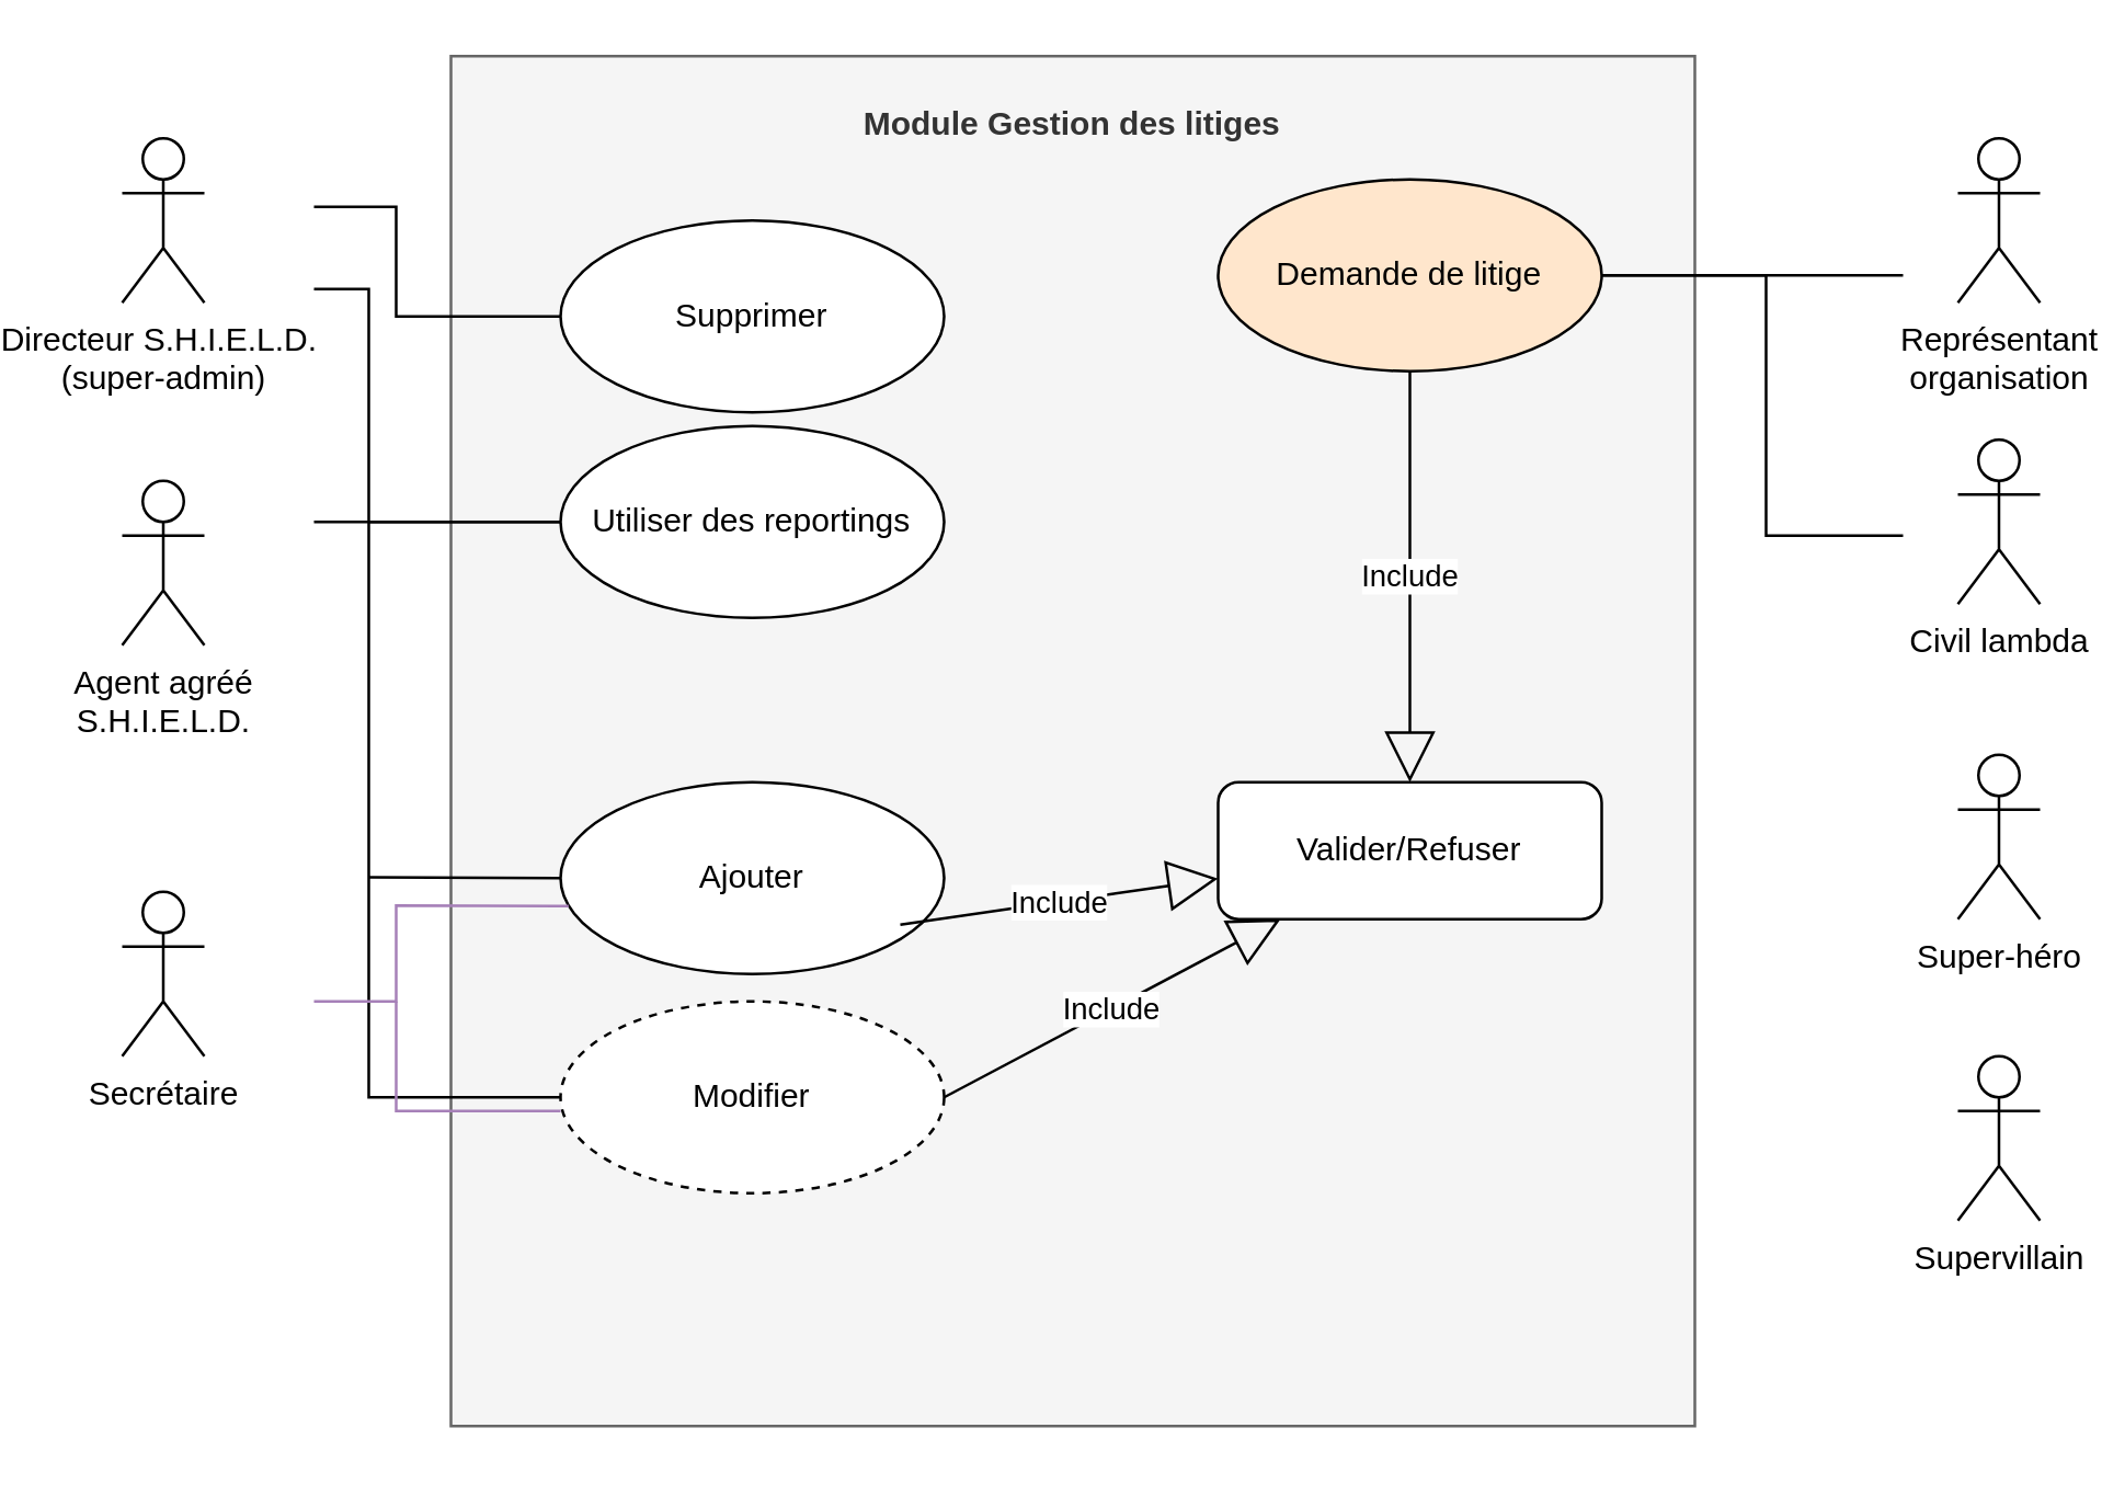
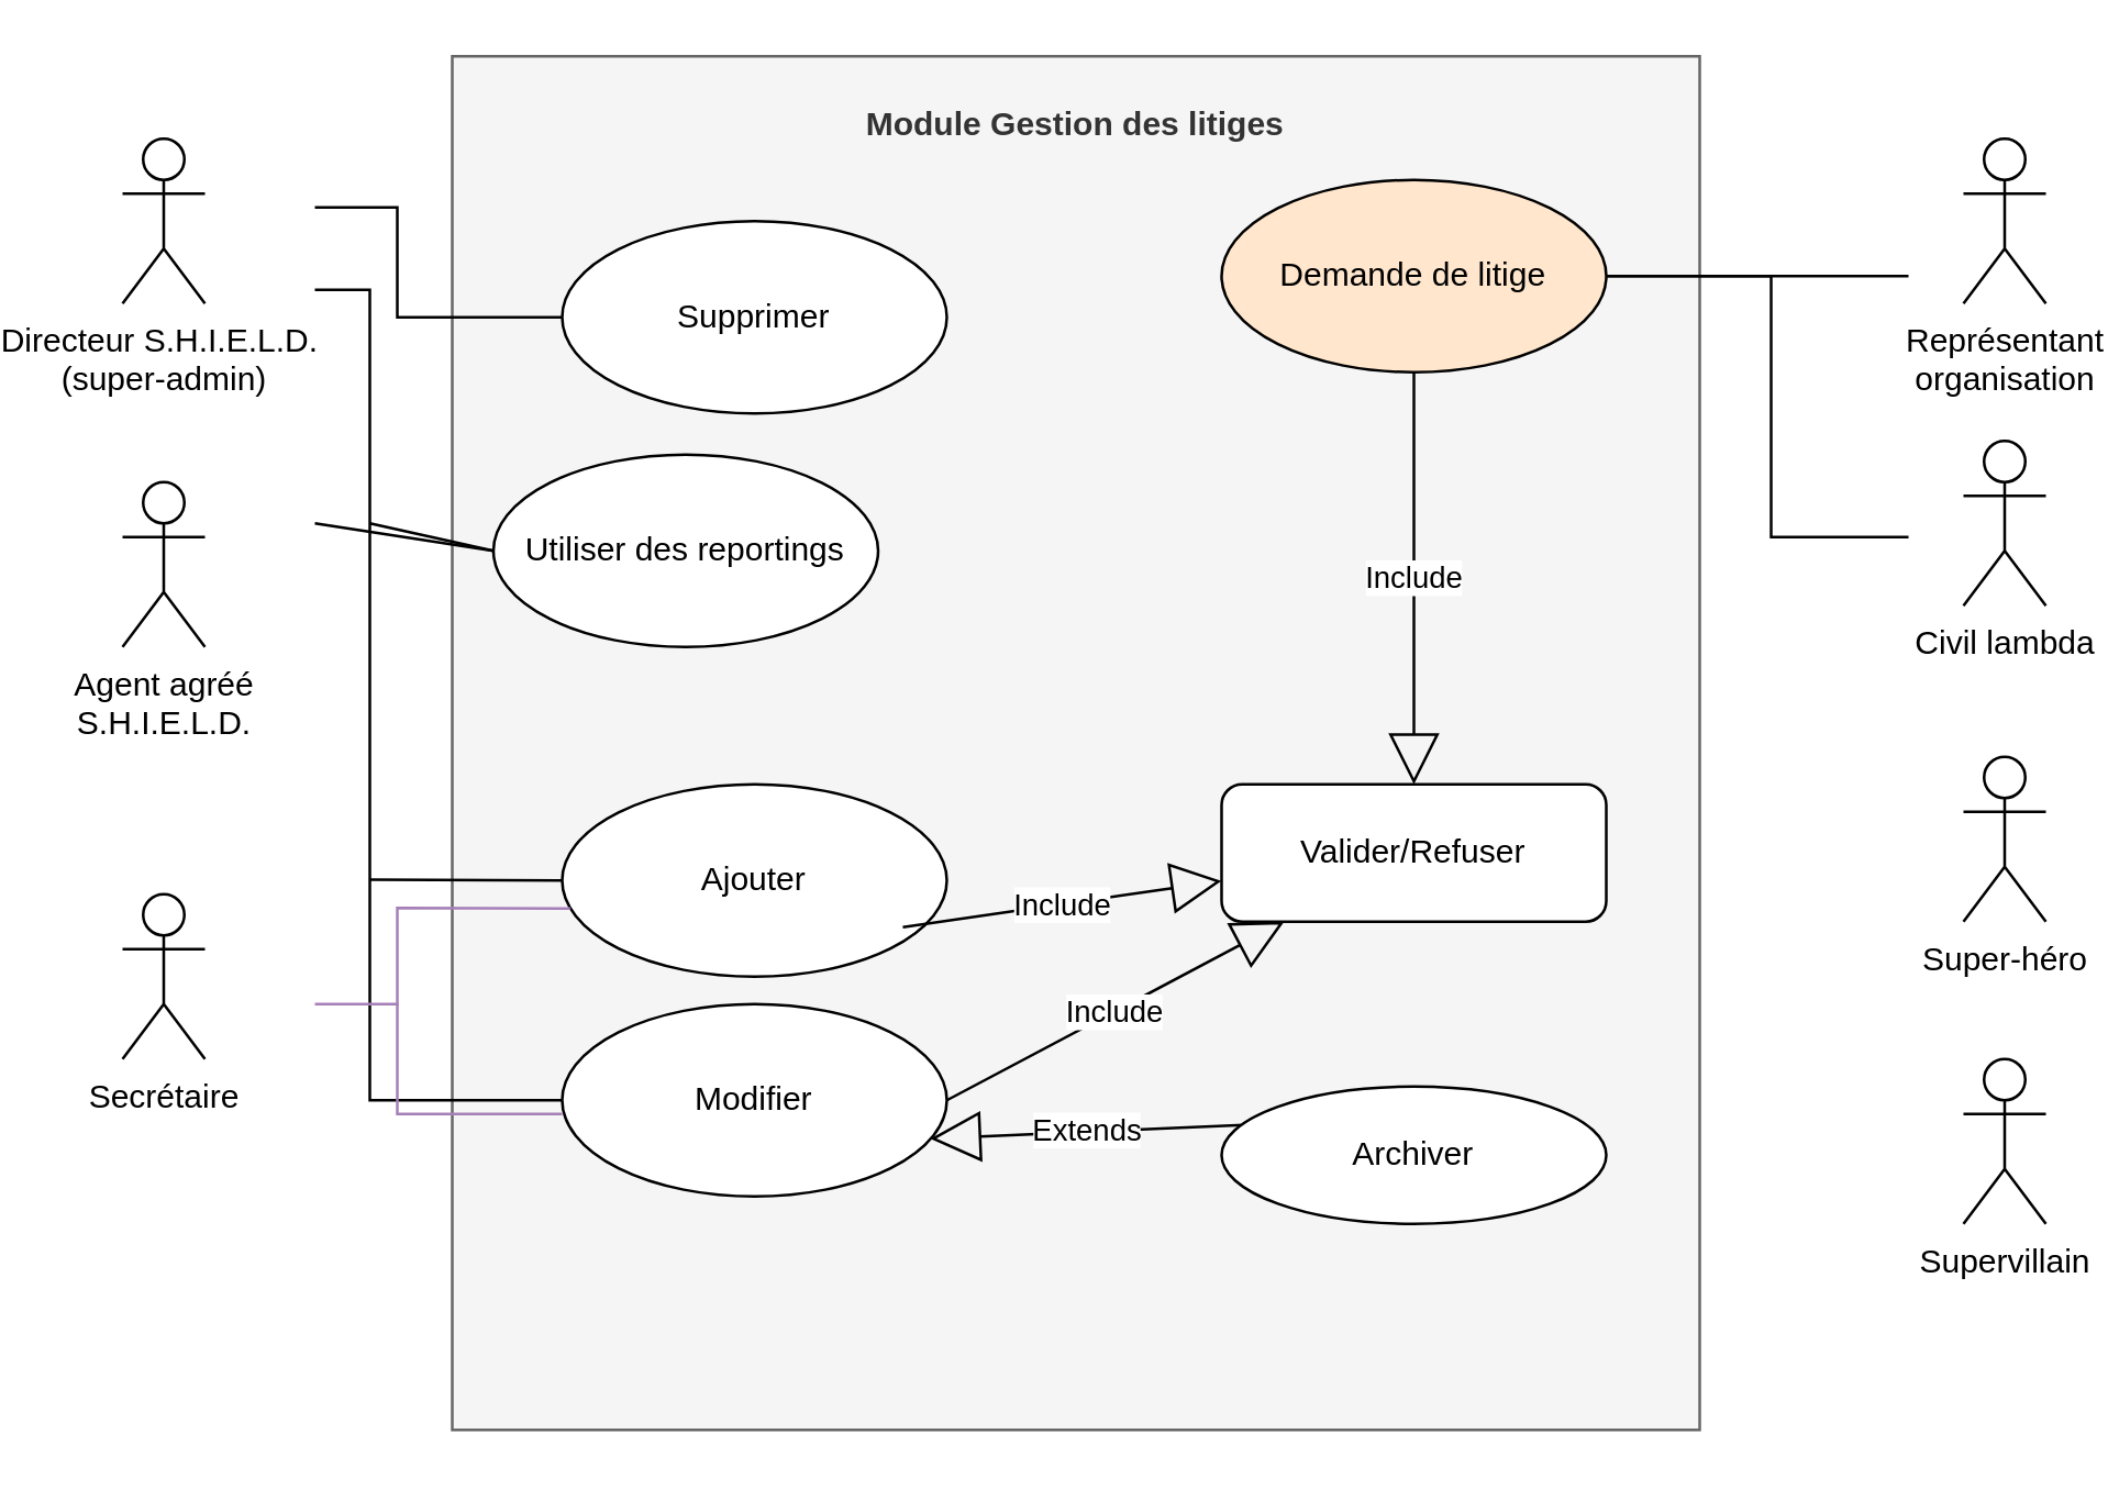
- <mxCell id="13" value="Utiliser des reportings" style="ellipse;whiteSpace=wrap;html=1;" parent="1" vertex="1"><mxGeometry x="180" y="155" width="140" height="70" as="geometry" /></mxCell>
+ <mxCell id="13" value="Utiliser des reportings" style="ellipse;whiteSpace=wrap;html=1;" parent="1" vertex="1"><mxGeometry x="155" y="165" width="140" height="70" as="geometry" /></mxCell>
- <mxCell id="11" value="Modifier" style="ellipse;whiteSpace=wrap;html=1;dashed=1;" parent="1" vertex="1"><mxGeometry x="180" y="365" width="140" height="70" as="geometry" /></mxCell>
+ <mxCell id="11" value="Modifier" style="ellipse;whiteSpace=wrap;html=1;" parent="1" vertex="1"><mxGeometry x="180" y="365" width="140" height="70" as="geometry" /></mxCell>
+ <mxCell id="16" value="Extends" style="endArrow=block;endSize=16;endFill=0;html=1;entryX=0.957;entryY=0.7;entryDx=0;entryDy=0;entryPerimeter=0;exitX=0.057;exitY=0.28;exitDx=0;exitDy=0;exitPerimeter=0;" parent="1" source="18" target="11" edge="1"><mxGeometry width="160" relative="1" as="geometry"><mxPoint x="397.763" y="445.114" as="sourcePoint" /><mxPoint x="584" y="465" as="targetPoint" /></mxGeometry></mxCell>
+ <mxCell id="18" value="Archiver" style="ellipse;whiteSpace=wrap;html=1;" parent="1" vertex="1"><mxGeometry x="420" y="395" width="140" height="50" as="geometry" /></mxCell>
